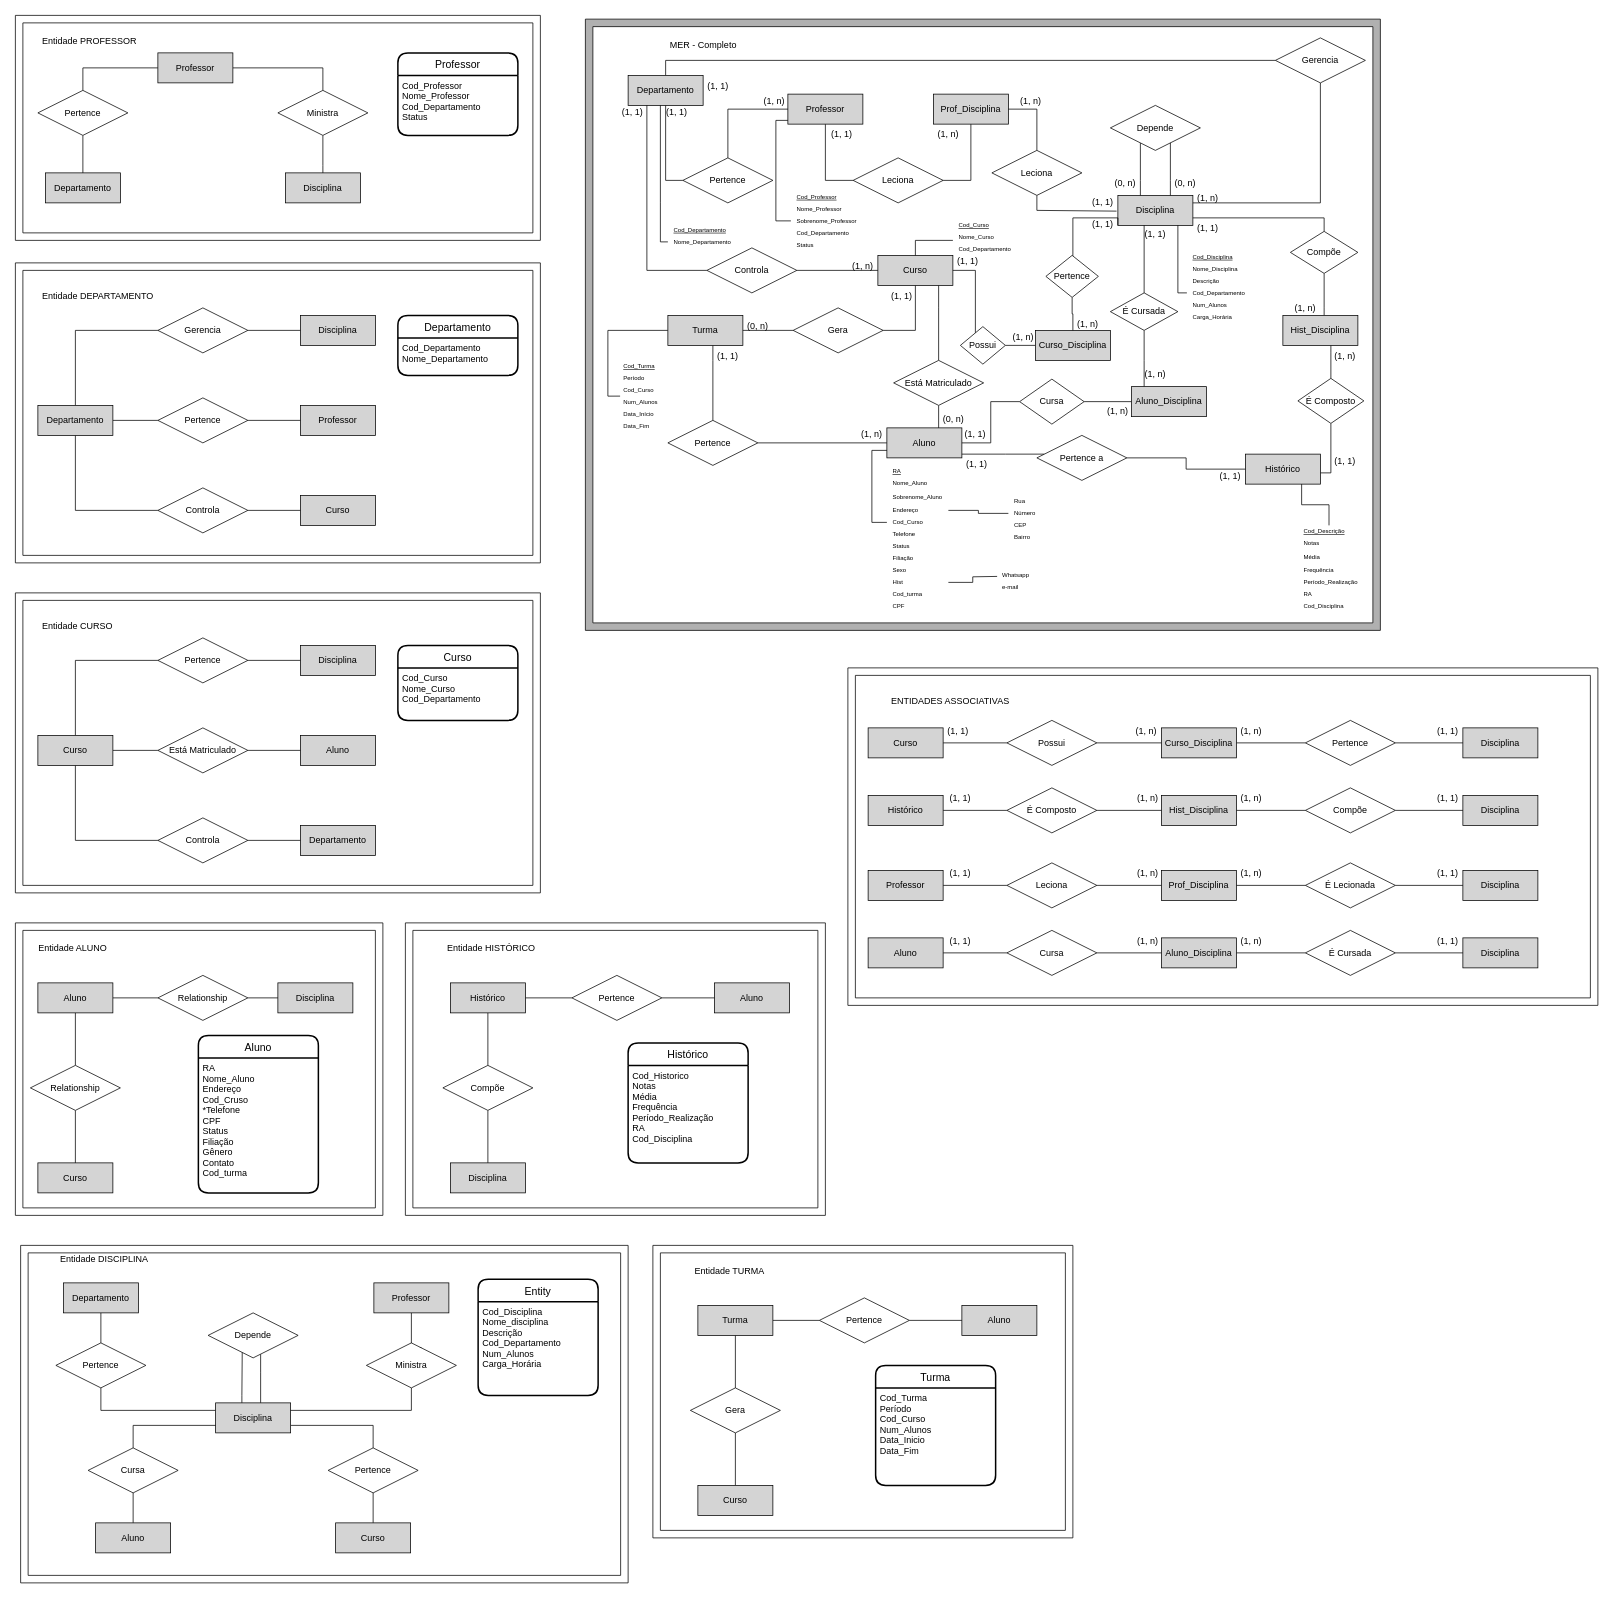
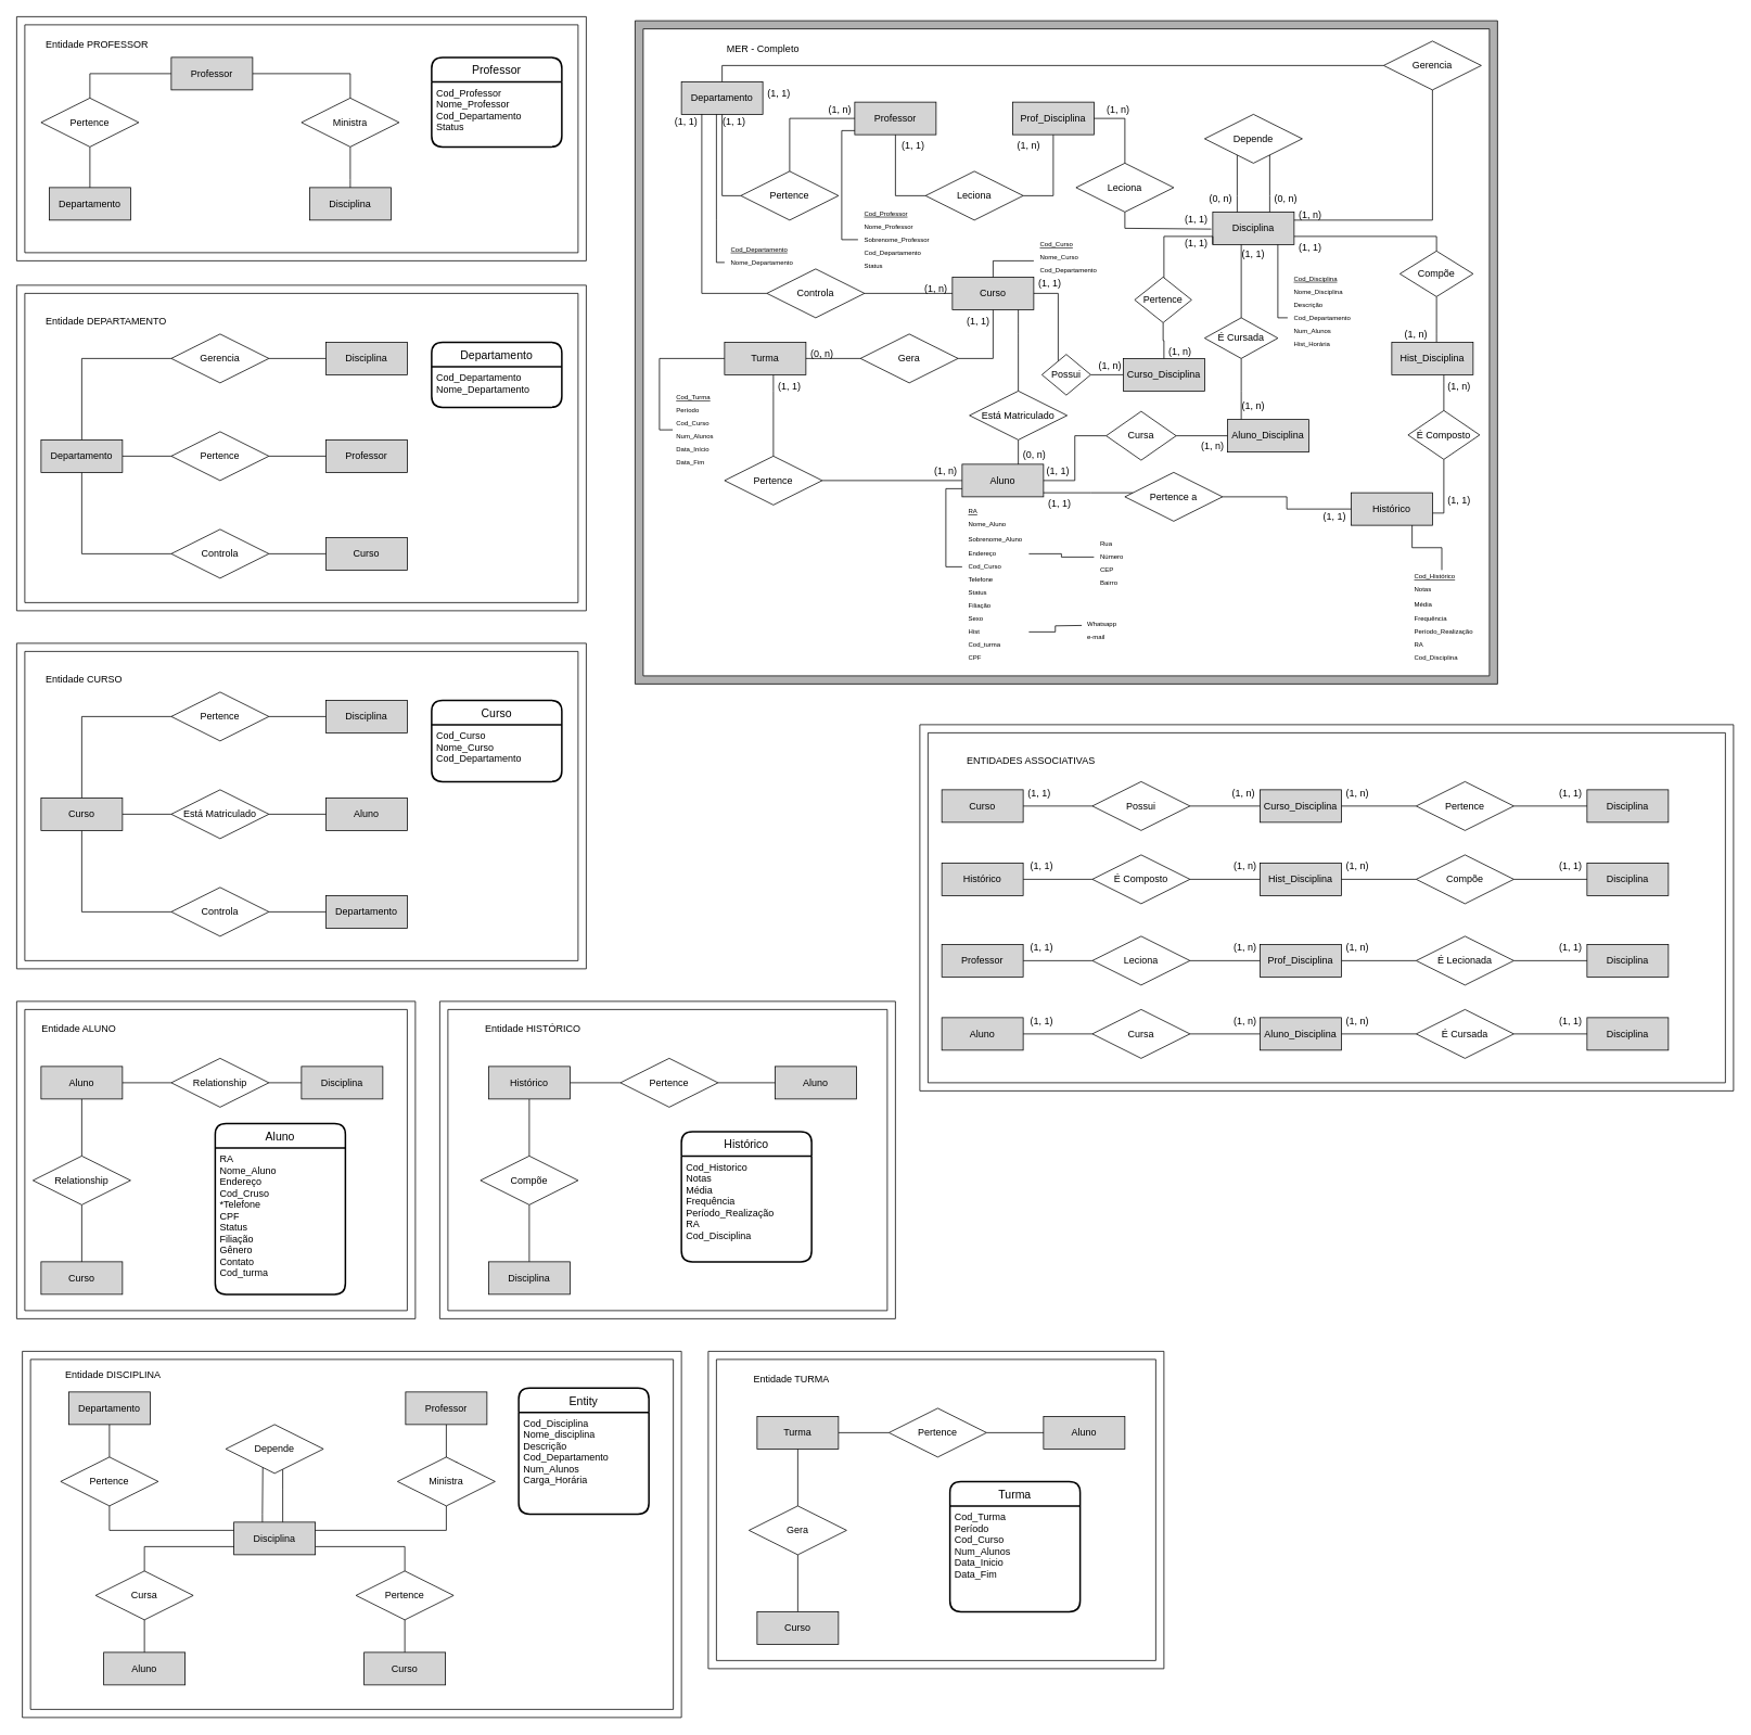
- <mxCell id="228" value="Carga_Horária" style="shape=partialRectangle;connectable=0;fillColor=none;top=0;left=0;bottom=0;right=0;align=left;spacingLeft=6;overflow=hidden;fontSize=8;" parent="227" vertex="1"><mxGeometry width="82" height="16" as="geometry"><mxRectangle width="82" height="16" as="alternateBounds" /></mxGeometry></mxCell>
+ <mxCell id="228" value="Hist_Horária" style="shape=partialRectangle;connectable=0;fillColor=none;top=0;left=0;bottom=0;right=0;align=left;spacingLeft=6;overflow=hidden;fontSize=8;" parent="227" vertex="1"><mxGeometry width="82" height="16" as="geometry"><mxRectangle width="82" height="16" as="alternateBounds" /></mxGeometry></mxCell>
- <mxCell id="245" value="Cod_Descrição" style="shape=partialRectangle;connectable=0;fillColor=none;top=0;left=0;bottom=0;right=0;align=left;spacingLeft=6;overflow=hidden;fontStyle=4;fontSize=8;" parent="244" vertex="1"><mxGeometry width="83" height="16" as="geometry"><mxRectangle width="83" height="16" as="alternateBounds" /></mxGeometry></mxCell>
+ <mxCell id="245" value="Cod_Histórico" style="shape=partialRectangle;connectable=0;fillColor=none;top=0;left=0;bottom=0;right=0;align=left;spacingLeft=6;overflow=hidden;fontStyle=4;fontSize=8;" parent="244" vertex="1"><mxGeometry width="83" height="16" as="geometry"><mxRectangle width="83" height="16" as="alternateBounds" /></mxGeometry></mxCell>
- <mxCell id="85" value="Entidade DISCIPLINA" style="text;strokeColor=none;fillColor=none;spacingLeft=4;spacingRight=4;overflow=hidden;rotatable=0;points=[[0,0.5],[1,0.5]];portConstraint=eastwest;fontSize=12;" parent="1" vertex="1"><mxGeometry x="74" y="1665" width="150" height="30" as="geometry" /></mxCell>
+ <mxCell id="85" value="Entidade DISCIPLINA" style="text;strokeColor=none;fillColor=none;spacingLeft=4;spacingRight=4;overflow=hidden;rotatable=0;points=[[0,0.5],[1,0.5]];portConstraint=eastwest;fontSize=12;" parent="1" vertex="1"><mxGeometry x="74" y="1675" width="150" height="30" as="geometry" /></mxCell>
